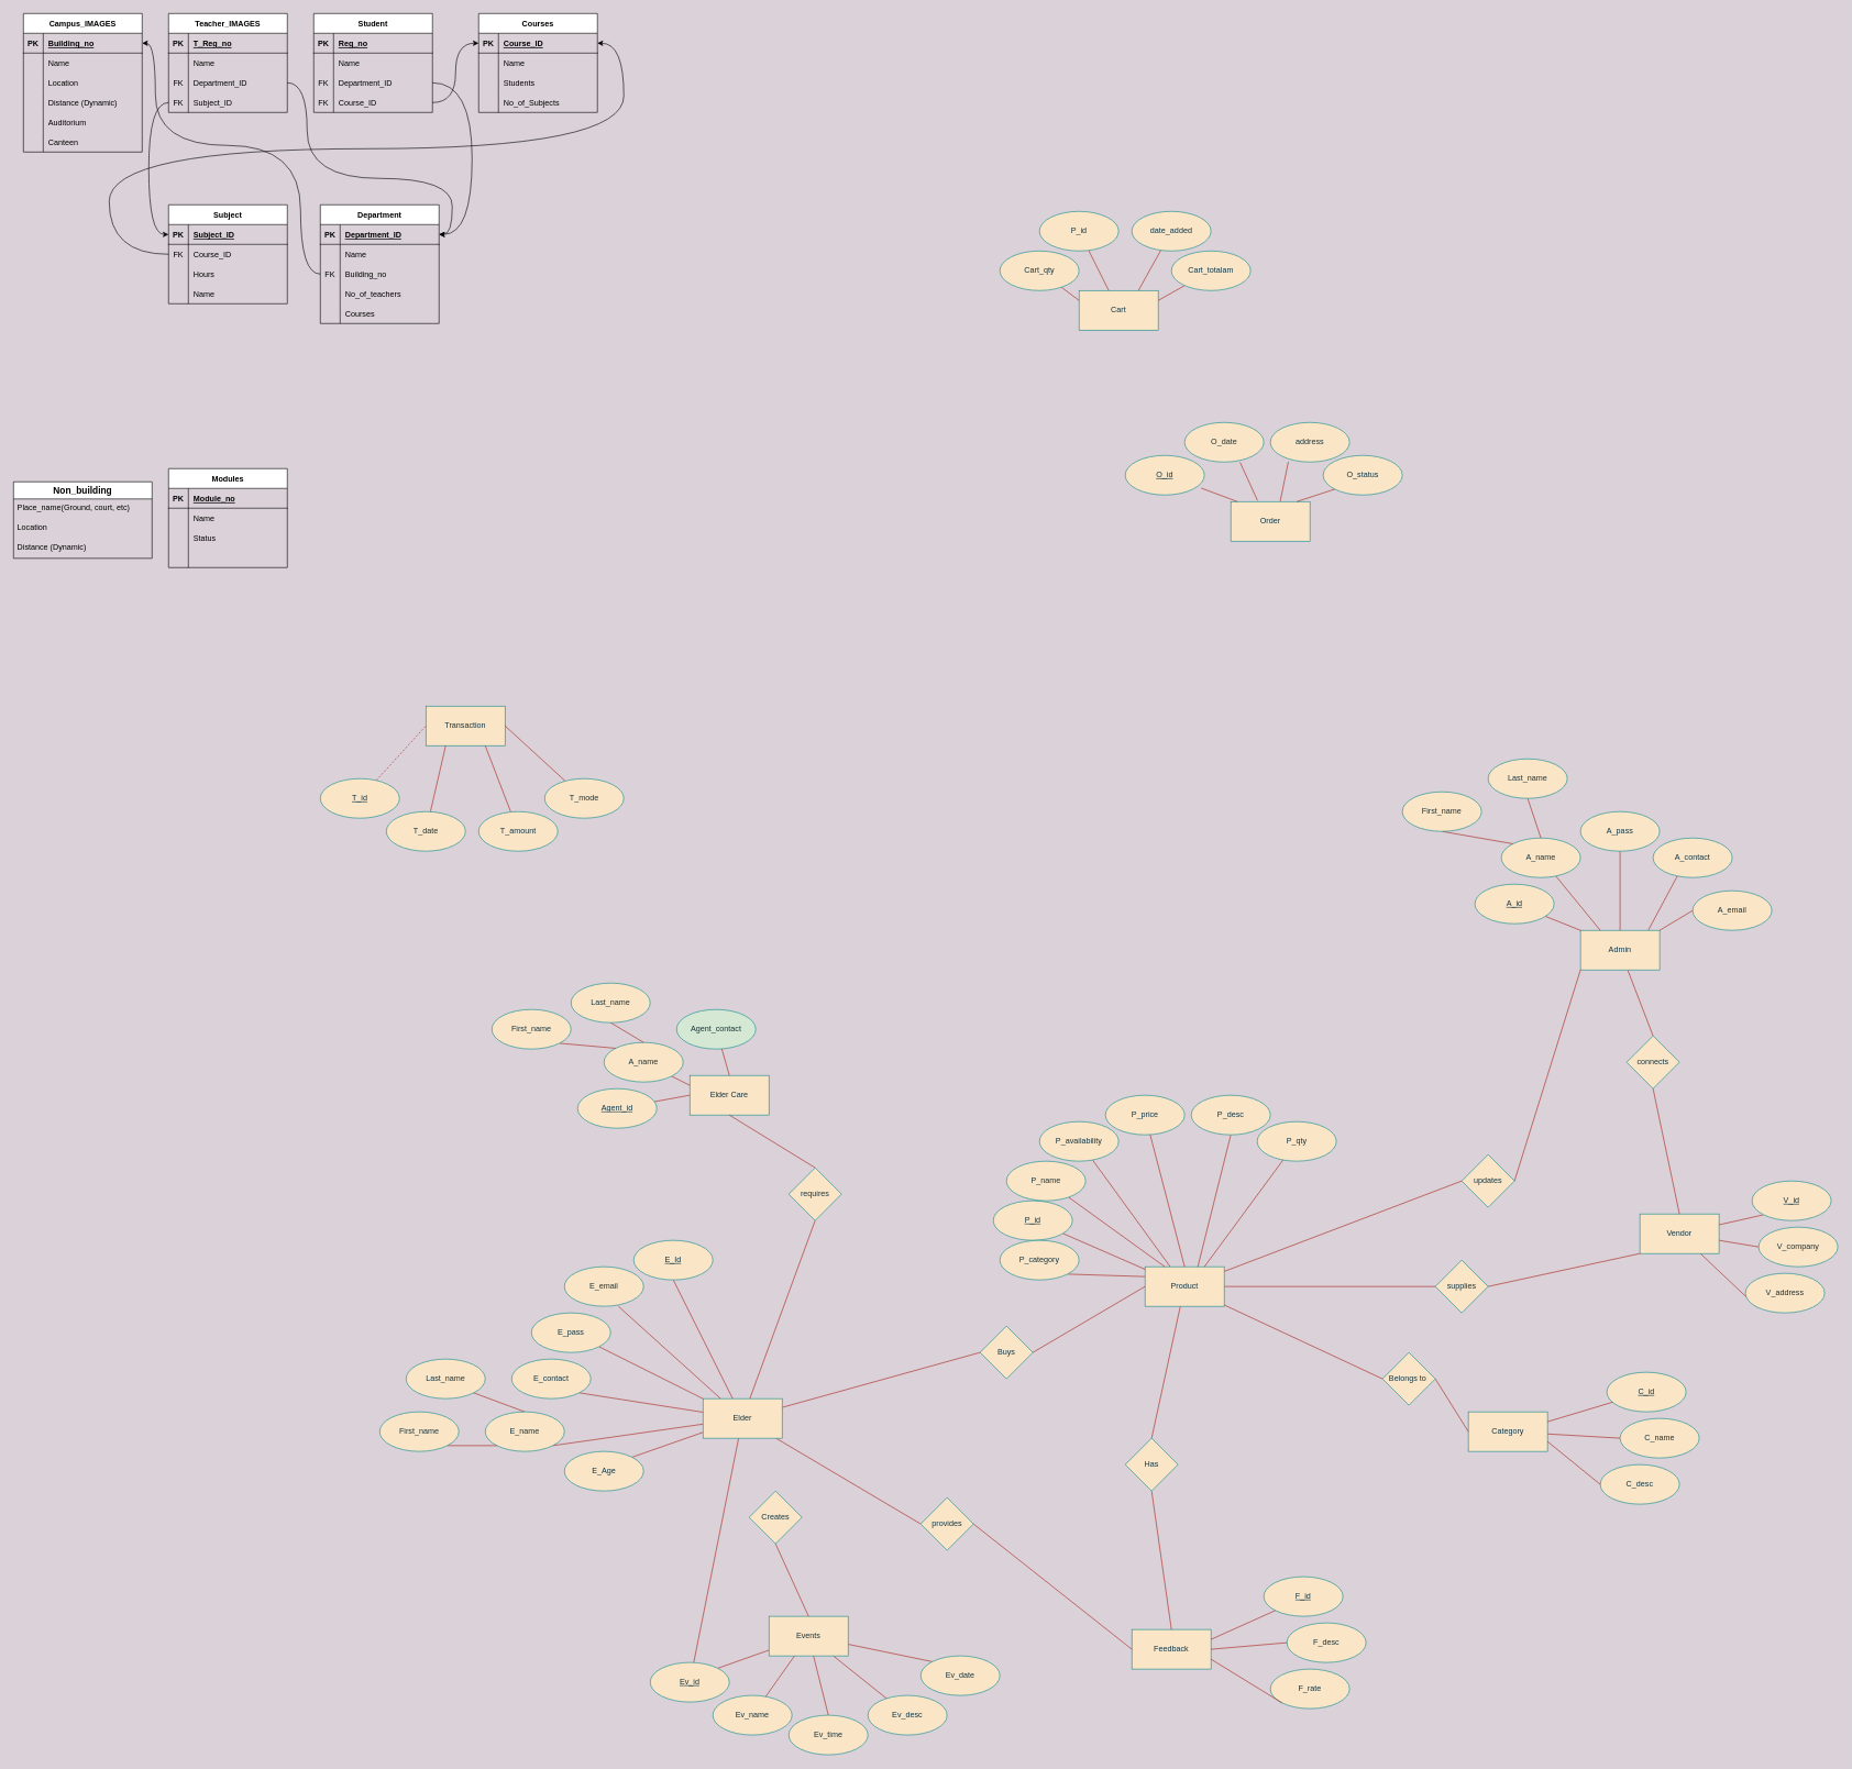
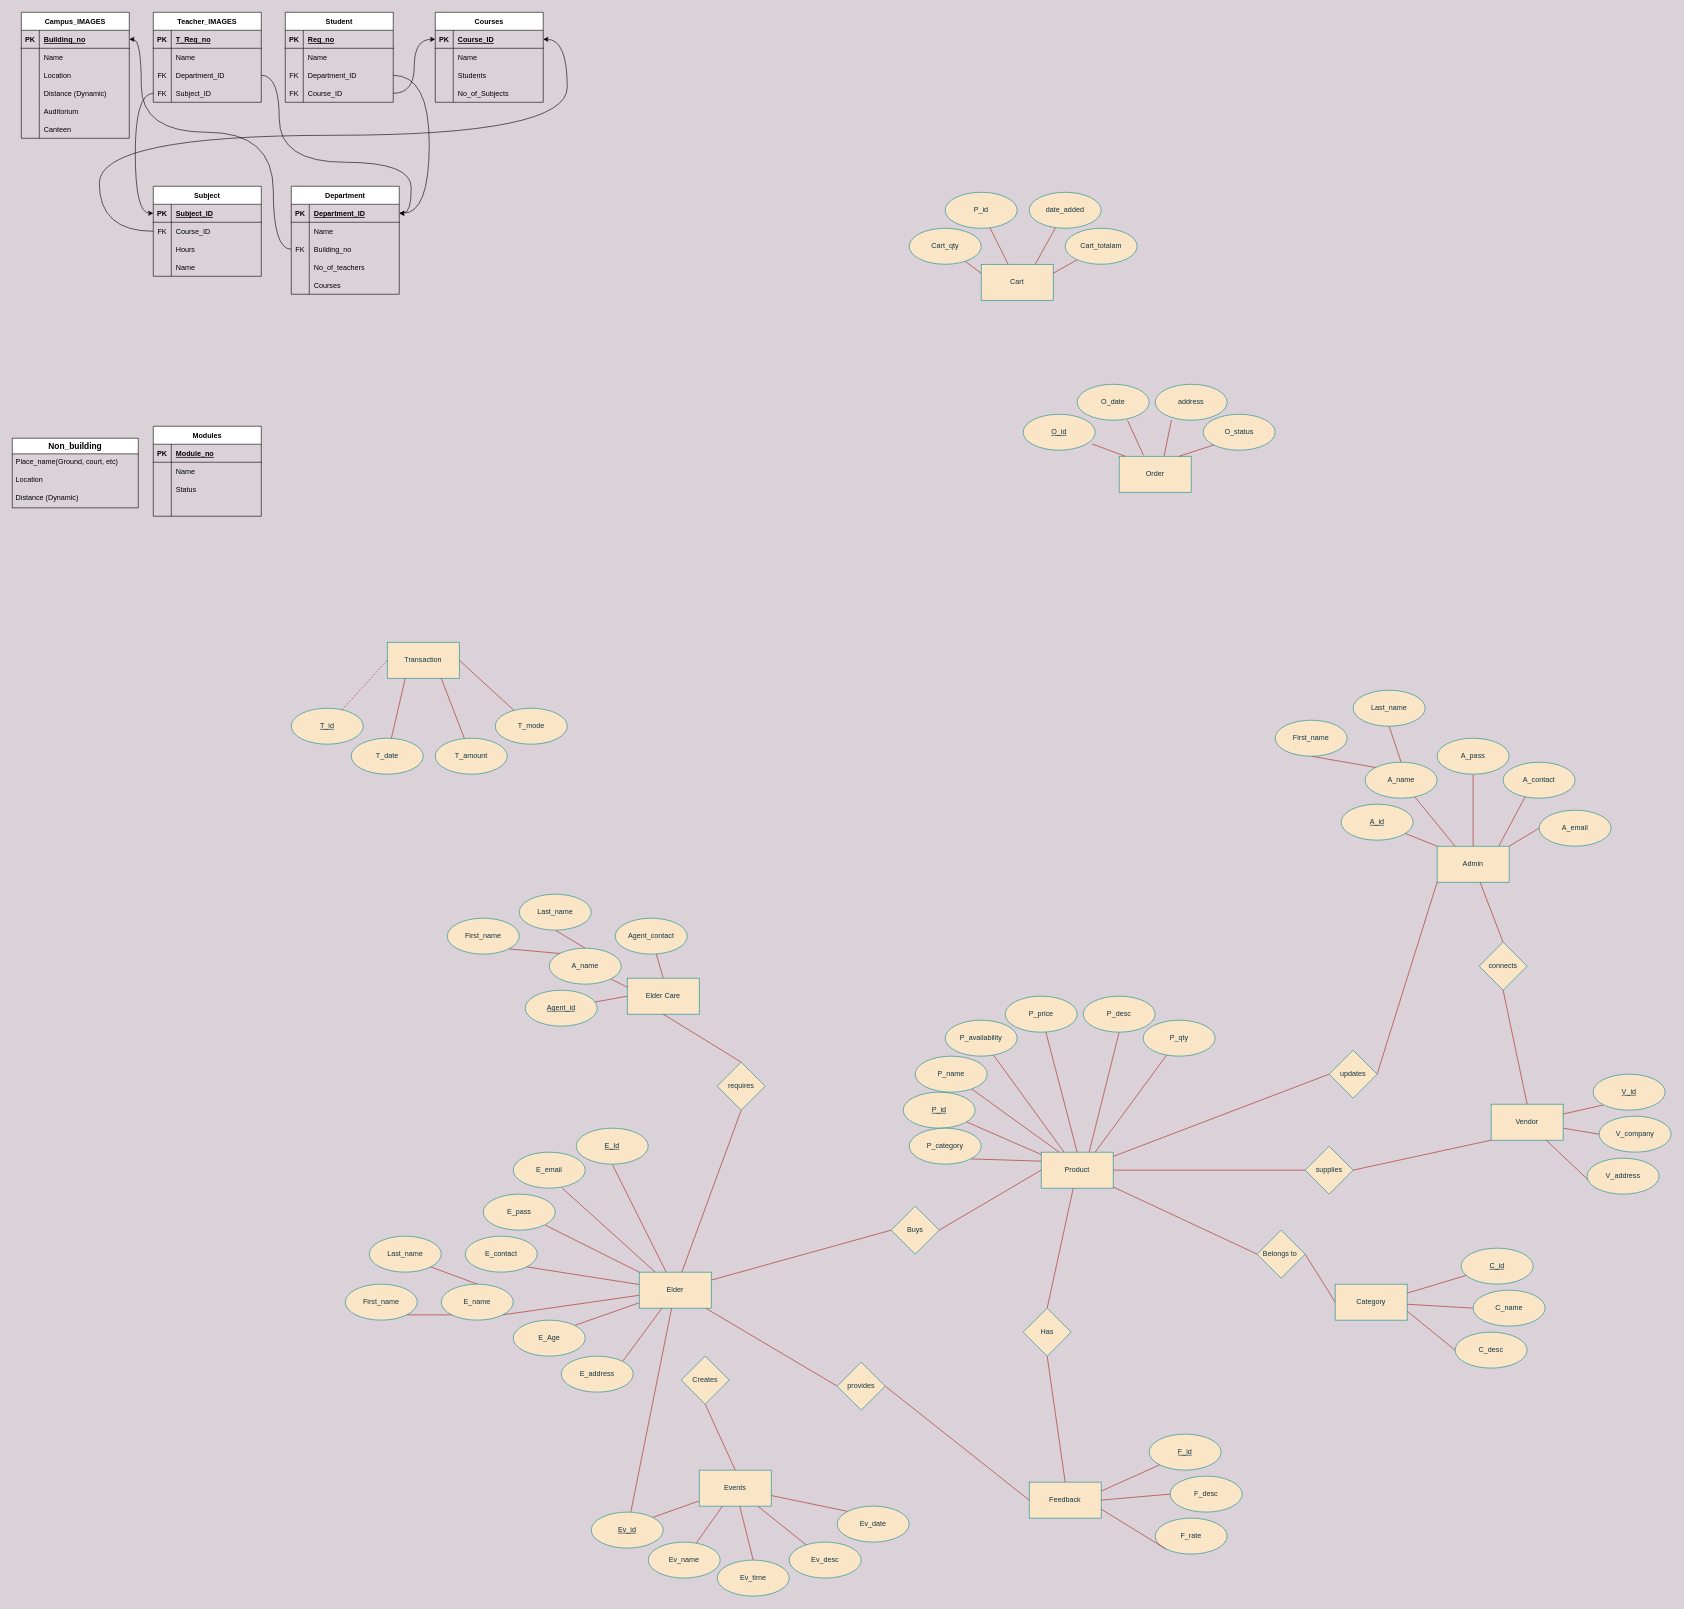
- <mxCell id="118" value="Agent_contact" style="ellipse;whiteSpace=wrap;html=1;fillColor=#d5e8d4;strokeColor=#0F8B8D;fontColor=#143642;" parent="1" vertex="1"><mxGeometry x="1025" y="1530" width="120" height="60" as="geometry" /></mxCell>
+ <mxCell id="118" value="Agent_contact" style="ellipse;whiteSpace=wrap;html=1;fillColor=#FAE5C7;strokeColor=#0F8B8D;fontColor=#143642;" parent="1" vertex="1"><mxGeometry x="1025" y="1530" width="120" height="60" as="geometry" /></mxCell>
+ <mxCell id="10" style="edgeStyle=none;rounded=1;sketch=0;orthogonalLoop=1;jettySize=auto;html=1;entryX=1;entryY=0;entryDx=0;entryDy=0;fontSize=12;fontColor=#143642;endArrow=none;endFill=0;strokeColor=#A8201A;fillColor=#FAE5C7;labelBackgroundColor=#DAD2D8;" parent="1" source="13" target="41" edge="1"><mxGeometry relative="1" as="geometry" /></mxCell>
+ <mxCell id="41" value="E_address" style="ellipse;whiteSpace=wrap;html=1;fillColor=#FAE5C7;strokeColor=#0F8B8D;fontColor=#143642;" parent="1" vertex="1"><mxGeometry x="935" y="2260" width="120" height="60" as="geometry" /></mxCell>
